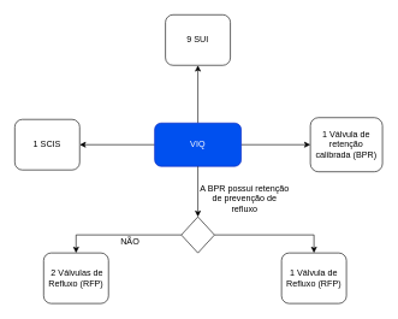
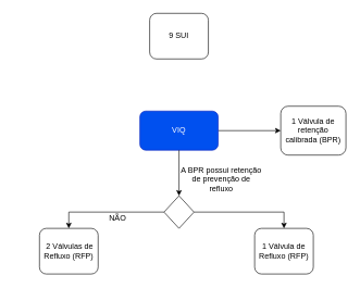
- <mxCell id="3" style="edgeStyle=orthogonalEdgeStyle;rounded=0;orthogonalLoop=1;jettySize=auto;html=1;exitX=0.5;exitY=0;exitDx=0;exitDy=0;entryX=0.5;entryY=1;entryDx=0;entryDy=0;fontSize=12;" edge="1" parent="1" source="5" target="15"><mxGeometry relative="1" as="geometry" /></mxCell>
- <mxCell id="16" value="1 SCIS" style="rounded=1;whiteSpace=wrap;html=1;" vertex="1" parent="1"><mxGeometry x="20" y="165" width="90" height="70" as="geometry" /></mxCell>
- <mxCell id="4" style="edgeStyle=orthogonalEdgeStyle;rounded=0;orthogonalLoop=1;jettySize=auto;html=1;exitX=0;exitY=0.5;exitDx=0;exitDy=0;entryX=1;entryY=0.5;entryDx=0;entryDy=0;fontSize=12;" edge="1" parent="1" source="5" target="16"><mxGeometry relative="1" as="geometry" /></mxCell>
